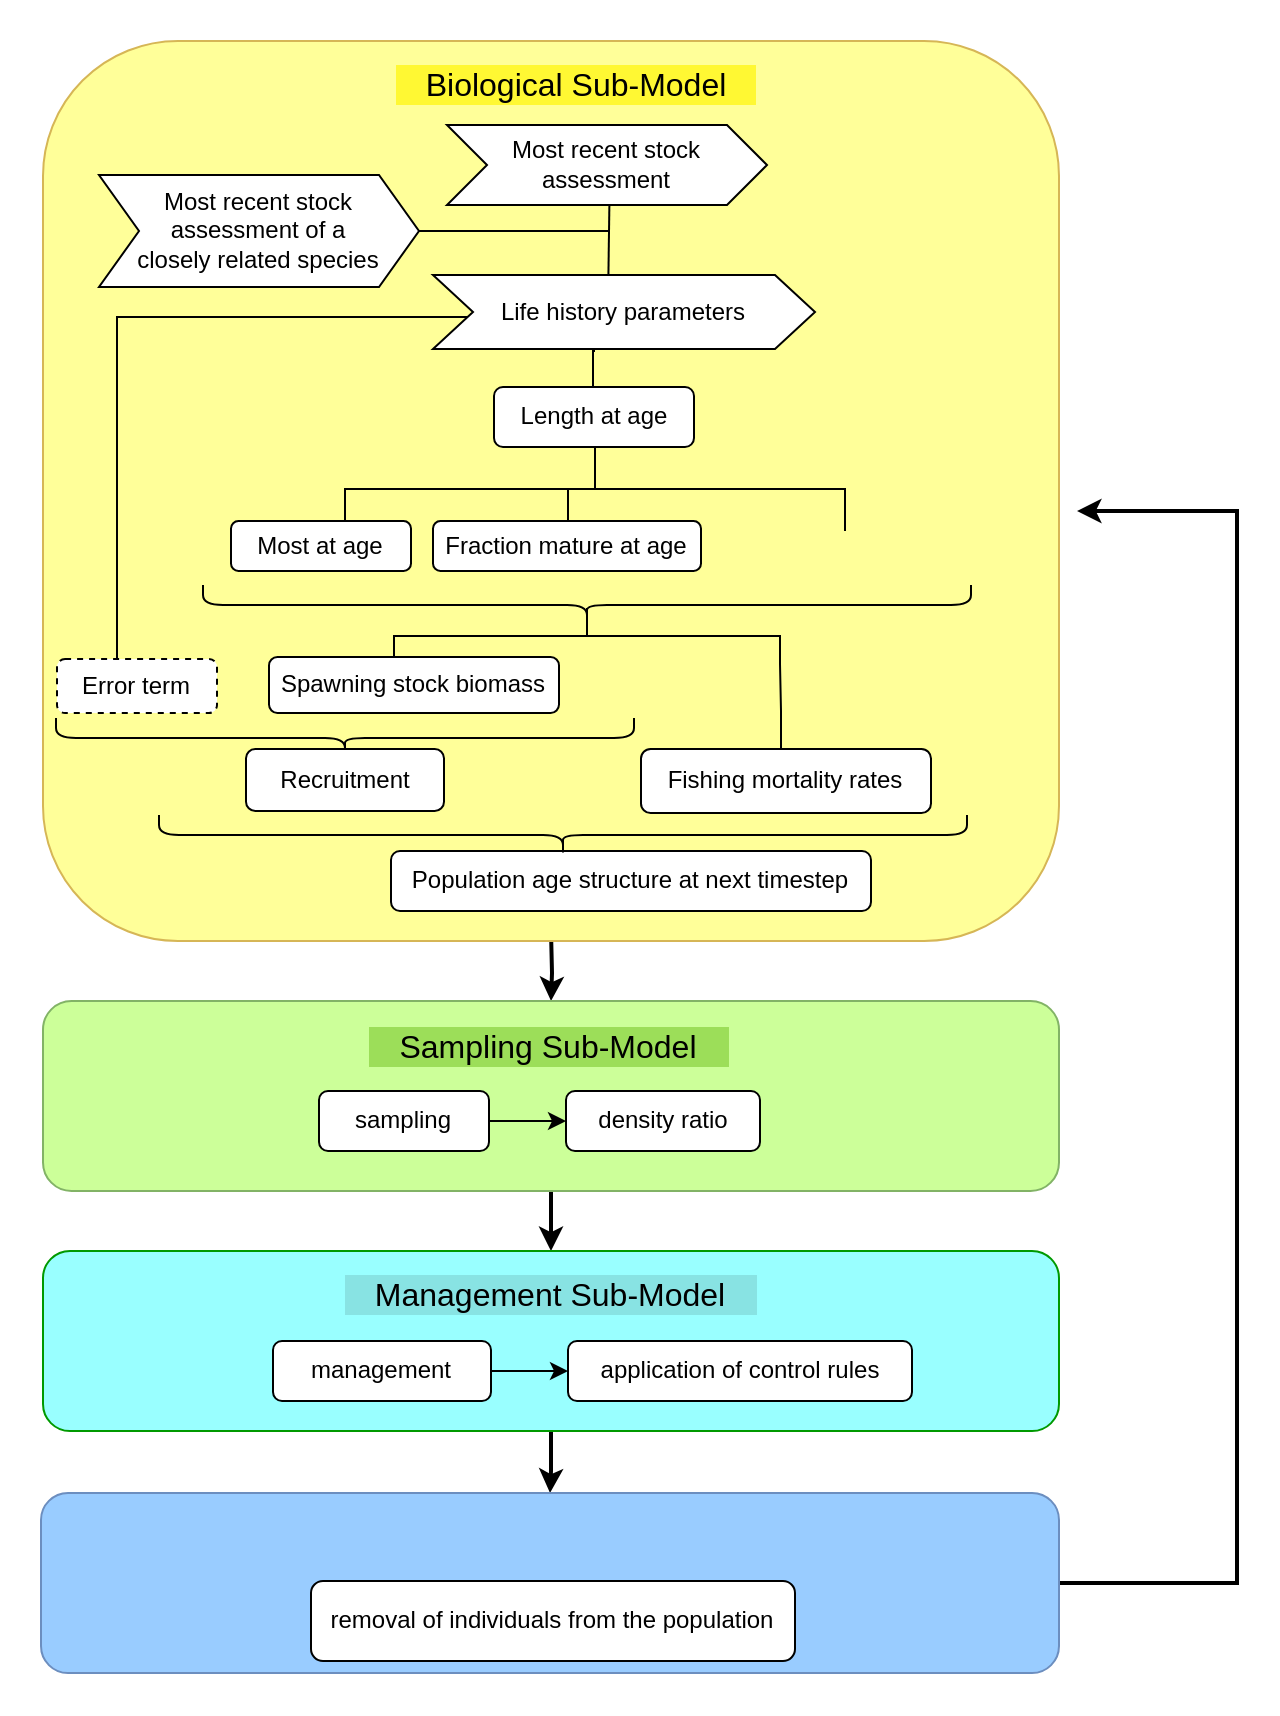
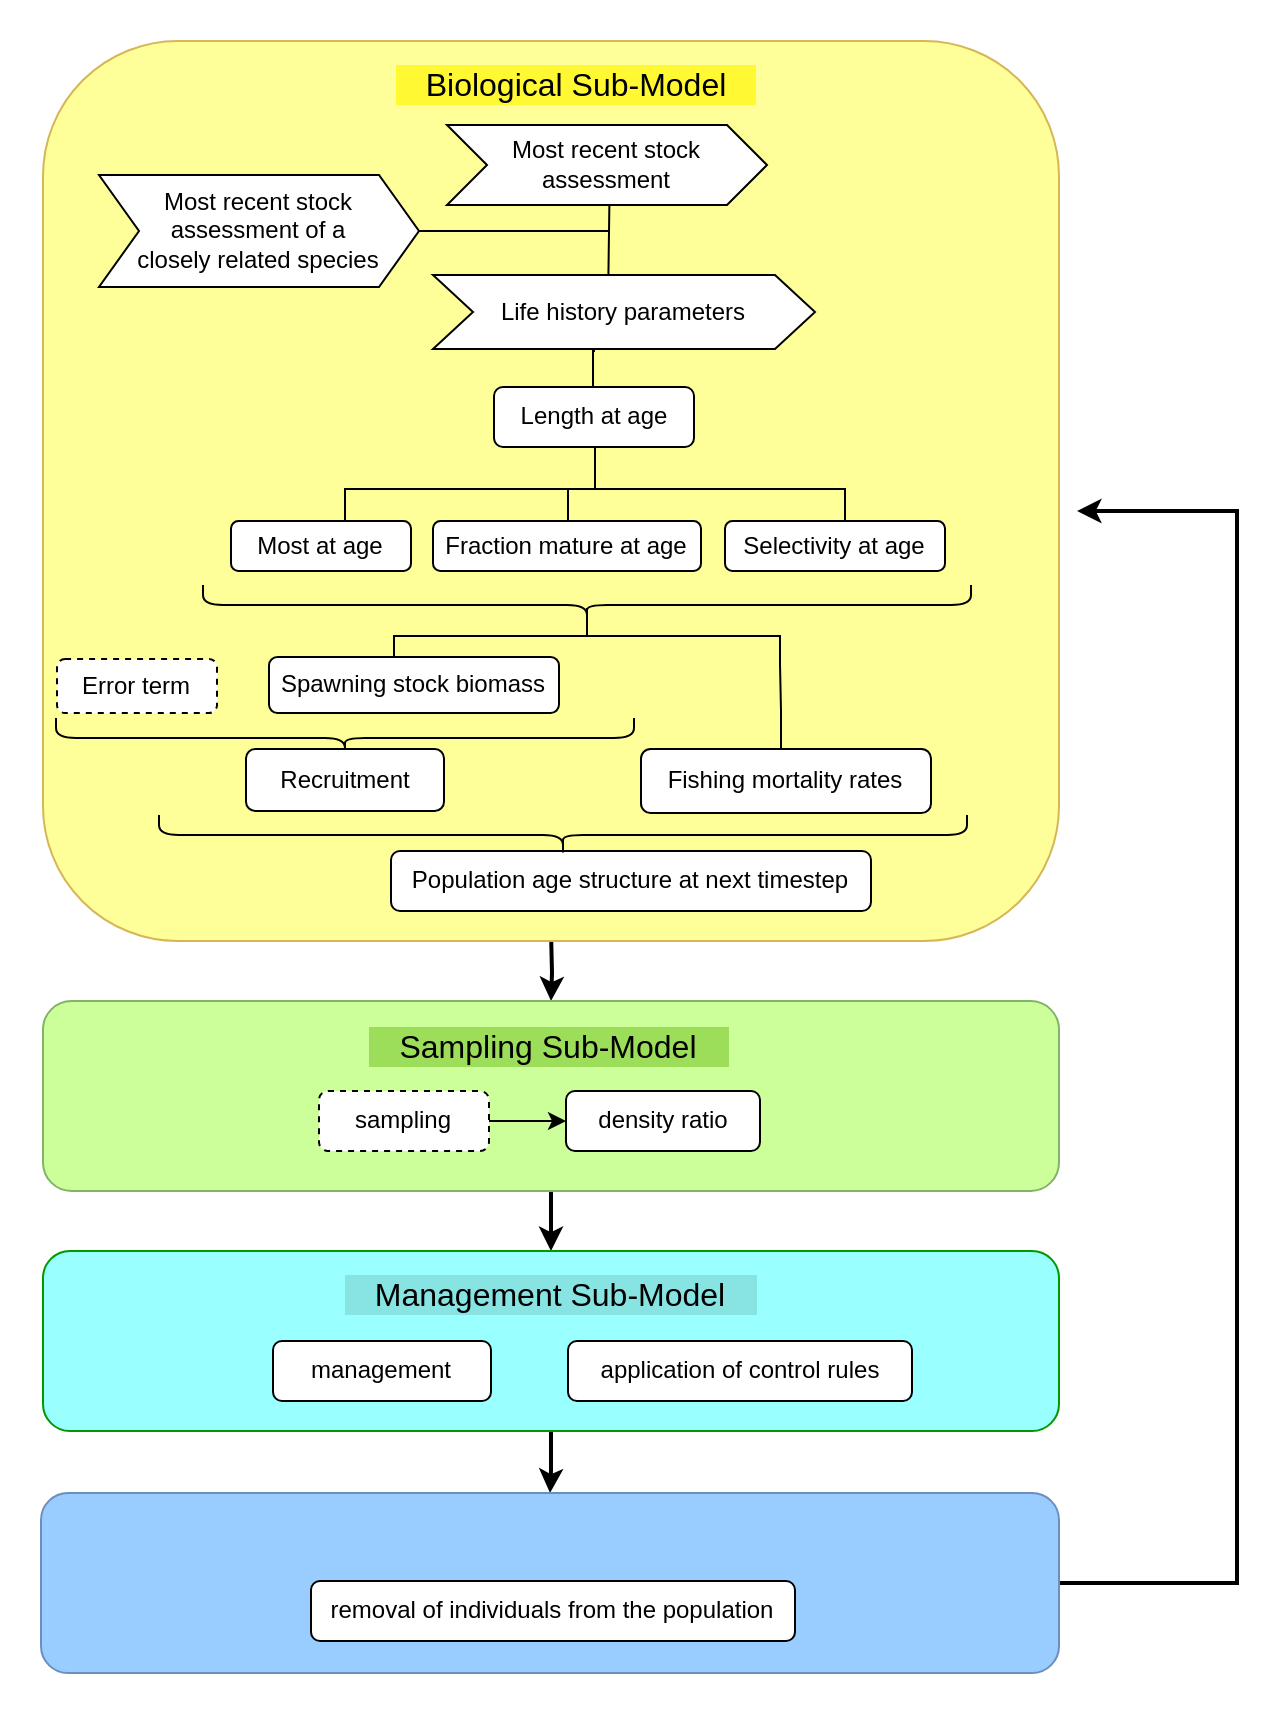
- <mxCell id="6" value="" style="edgeStyle=orthogonalEdgeStyle;rounded=0;orthogonalLoop=1;jettySize=auto;html=1;endArrow=none;endFill=0;exitX=0.101;exitY=0.518;exitDx=0;exitDy=0;exitPerimeter=0;" parent="1" source="41" target="5" edge="1"><mxGeometry relative="1" as="geometry"><mxPoint x="207" y="158" as="sourcePoint" /><Array as="points"><mxPoint x="235" y="158" /><mxPoint x="58" y="158" /></Array></mxGeometry></mxCell>
+ <mxCell id="12" value="Selectivity at age" style="rounded=1;whiteSpace=wrap;html=1;" parent="1" vertex="1"><mxGeometry x="362" y="260" width="110" height="25" as="geometry" /></mxCell>
- <mxCell id="32" value="sampling" style="rounded=1;whiteSpace=wrap;html=1;" parent="1" vertex="1"><mxGeometry x="159" y="545" width="85" height="30" as="geometry" /></mxCell>
+ <mxCell id="32" value="sampling" style="rounded=1;whiteSpace=wrap;html=1;dashed=1;" parent="1" vertex="1"><mxGeometry x="159" y="545" width="85" height="30" as="geometry" /></mxCell>
- <mxCell id="43" value="" style="edgeStyle=orthogonalEdgeStyle;rounded=0;orthogonalLoop=1;jettySize=auto;html=1;startArrow=none;startFill=0;endArrow=classic;endFill=1;fillColor=#999999;fontSize=12;exitX=1;exitY=0.5;exitDx=0;exitDy=0;entryX=0;entryY=0.5;entryDx=0;entryDy=0;" edge="1" parent="1" source="36" target="42"><mxGeometry relative="1" as="geometry"><mxPoint x="259" y="701" as="sourcePoint" /><mxPoint x="292.5" y="701" as="targetPoint" /></mxGeometry></mxCell>
- <mxCell id="37" value="removal of individuals from the population" style="rounded=1;whiteSpace=wrap;html=1;" parent="1" vertex="1"><mxGeometry x="155" y="790" width="242" height="40" as="geometry" /></mxCell>
+ <mxCell id="37" value="removal of individuals from the population" style="rounded=1;whiteSpace=wrap;html=1;" parent="1" vertex="1"><mxGeometry x="155" y="790" width="242" height="30" as="geometry" /></mxCell>
